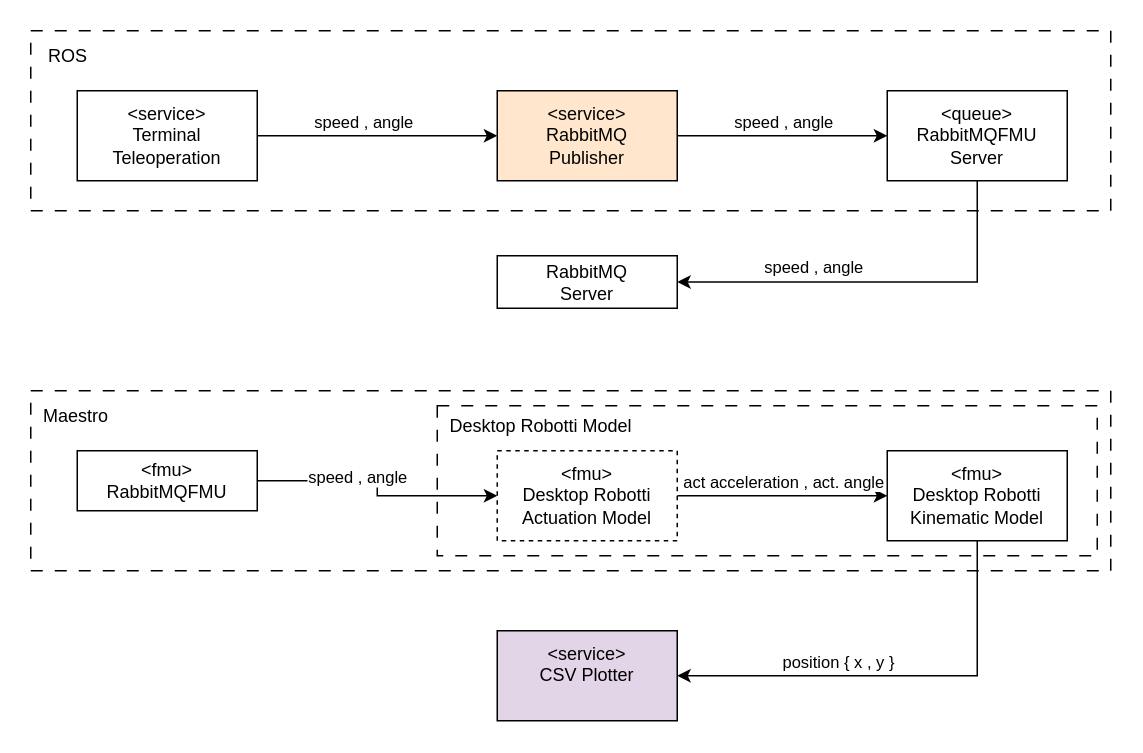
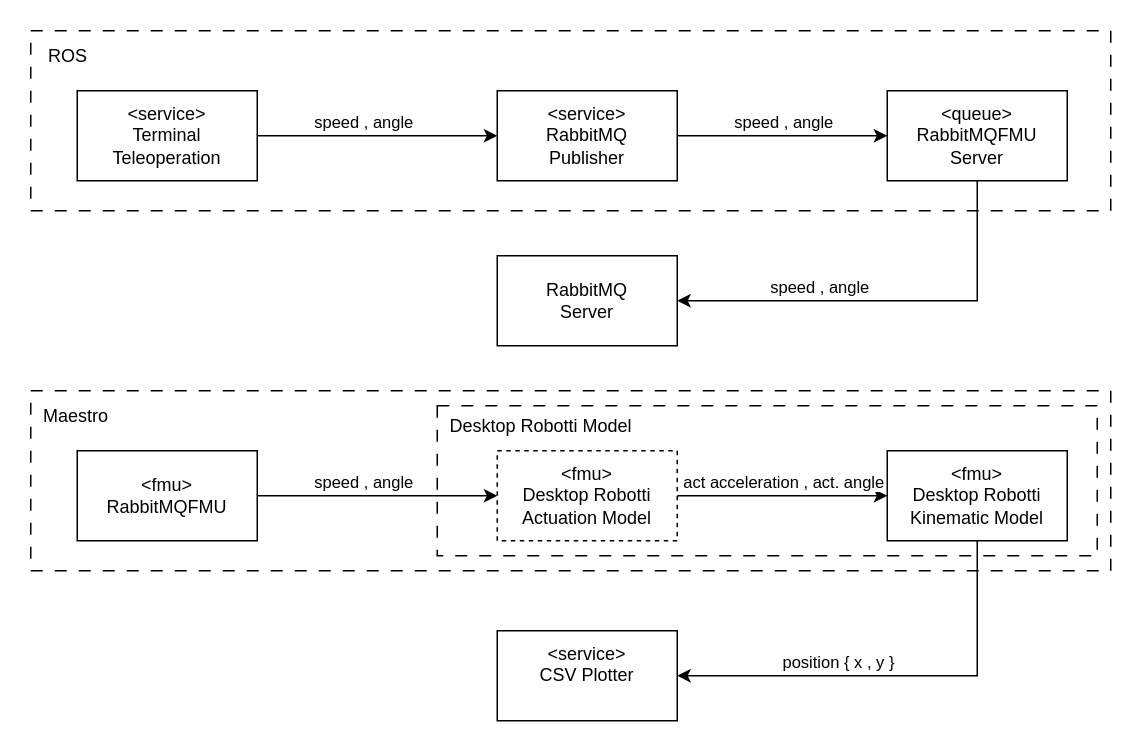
- <mxCell id="6" value="&amp;lt;service&amp;gt;&lt;br&gt;RabbitMQ&lt;br&gt;Publisher" style="rounded=0;whiteSpace=wrap;html=1;fillColor=#ffe6cc;" vertex="1" parent="1"><mxGeometry x="331" y="60" width="120" height="60" as="geometry" /></mxCell>
+ <mxCell id="6" value="&amp;lt;service&amp;gt;&lt;br&gt;RabbitMQ&lt;br&gt;Publisher" style="rounded=0;whiteSpace=wrap;html=1;" vertex="1" parent="1"><mxGeometry x="331" y="60" width="120" height="60" as="geometry" /></mxCell>
- <mxCell id="13" value="RabbitMQ&lt;br&gt;Server" style="rounded=0;whiteSpace=wrap;html=1;" vertex="1" parent="1"><mxGeometry x="331" y="170" width="120" height="35" as="geometry" /></mxCell>
+ <mxCell id="13" value="RabbitMQ&lt;br&gt;Server" style="rounded=0;whiteSpace=wrap;html=1;" vertex="1" parent="1"><mxGeometry x="331" y="170" width="120" height="60" as="geometry" /></mxCell>
- <mxCell id="16" value="&amp;lt;fmu&amp;gt;&lt;br&gt;RabbitMQFMU" style="rounded=0;whiteSpace=wrap;html=1;" vertex="1" parent="1"><mxGeometry x="51" y="300" width="120" height="40" as="geometry" /></mxCell>
+ <mxCell id="16" value="&amp;lt;fmu&amp;gt;&lt;br&gt;RabbitMQFMU" style="rounded=0;whiteSpace=wrap;html=1;" vertex="1" parent="1"><mxGeometry x="51" y="300" width="120" height="60" as="geometry" /></mxCell>
- <mxCell id="24" value="&amp;lt;service&amp;gt;&lt;br&gt;CSV Plotter&lt;div&gt;&lt;br&gt;&lt;/div&gt;" style="rounded=0;whiteSpace=wrap;html=1;fillColor=#e1d5e7;" vertex="1" parent="1"><mxGeometry x="331" y="420" width="120" height="60" as="geometry" /></mxCell>
+ <mxCell id="24" value="&amp;lt;service&amp;gt;&lt;br&gt;CSV Plotter&lt;div&gt;&lt;br&gt;&lt;/div&gt;" style="rounded=0;whiteSpace=wrap;html=1;" vertex="1" parent="1"><mxGeometry x="331" y="420" width="120" height="60" as="geometry" /></mxCell>
